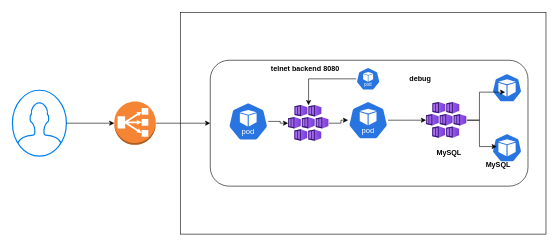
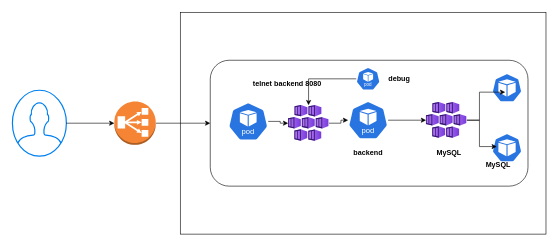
- <mxCell id="25" value="&lt;b&gt;telnet backend 8080&lt;/b&gt;" style="text;html=1;align=center;verticalAlign=middle;resizable=0;points=[];autosize=1;strokeColor=none;fillColor=none;" vertex="1" parent="1"><mxGeometry x="438.33" y="100" width="140" height="30" as="geometry" /></mxCell>
+ <mxCell id="25" value="&lt;b&gt;telnet backend 8080&lt;/b&gt;" style="text;html=1;align=center;verticalAlign=middle;resizable=0;points=[];autosize=1;strokeColor=none;fillColor=none;" vertex="1" parent="1"><mxGeometry x="408.33" y="125" width="140" height="30" as="geometry" /></mxCell>
- <mxCell id="14" value="&lt;b&gt;debug&lt;/b&gt;" style="text;html=1;align=center;verticalAlign=middle;resizable=0;points=[];autosize=1;strokeColor=none;fillColor=none;" vertex="1" parent="1"><mxGeometry x="670" y="116" width="60" height="30" as="geometry" /></mxCell>
+ <mxCell id="14" value="&lt;b&gt;debug&lt;/b&gt;" style="text;html=1;align=center;verticalAlign=middle;resizable=0;points=[];autosize=1;strokeColor=none;fillColor=none;" vertex="1" parent="1"><mxGeometry x="635" y="116" width="60" height="30" as="geometry" /></mxCell>
+ <mxCell id="11" value="&lt;b&gt;backend&lt;/b&gt;" style="text;html=1;align=center;verticalAlign=middle;resizable=0;points=[];autosize=1;strokeColor=none;fillColor=none;" vertex="1" parent="1"><mxGeometry x="578.33" y="240" width="70" height="30" as="geometry" /></mxCell>
